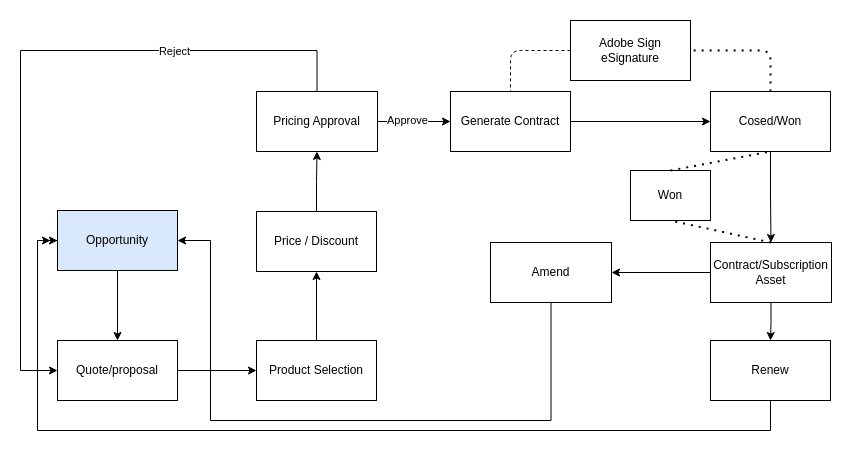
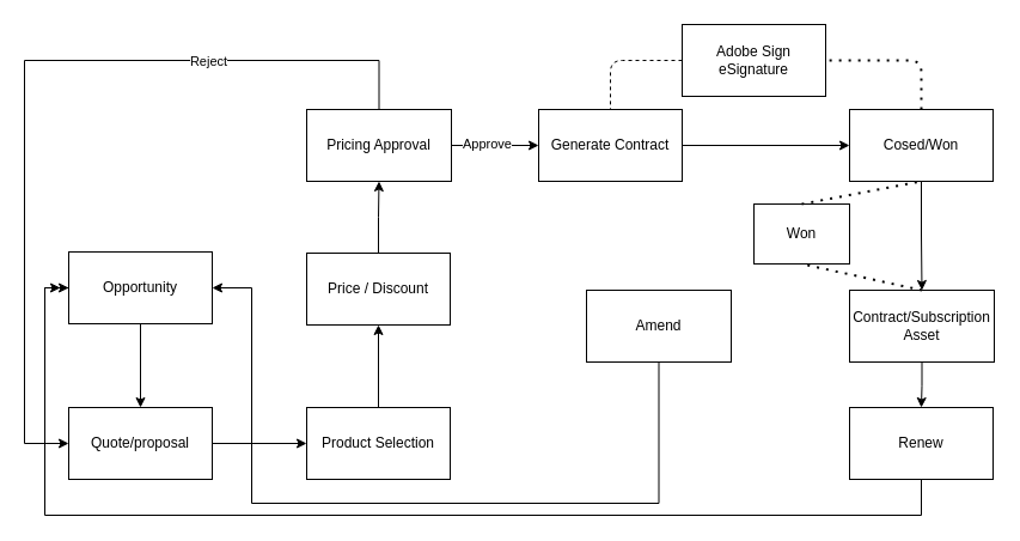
- <mxCell id="4" value="Opportunity" style="rounded=0;whiteSpace=wrap;html=1;fillColor=#dae8fc;" vertex="1" parent="1"><mxGeometry x="57" y="210" width="120" height="60" as="geometry" /></mxCell>
+ <mxCell id="4" value="Opportunity" style="rounded=0;whiteSpace=wrap;html=1;" vertex="1" parent="1"><mxGeometry x="57" y="210" width="120" height="60" as="geometry" /></mxCell>
- <mxCell id="21" style="edgeStyle=orthogonalEdgeStyle;rounded=0;orthogonalLoop=1;jettySize=auto;html=1;entryX=1;entryY=0.5;entryDx=0;entryDy=0;" edge="1" parent="1" source="23" target="28"><mxGeometry relative="1" as="geometry" /></mxCell>
